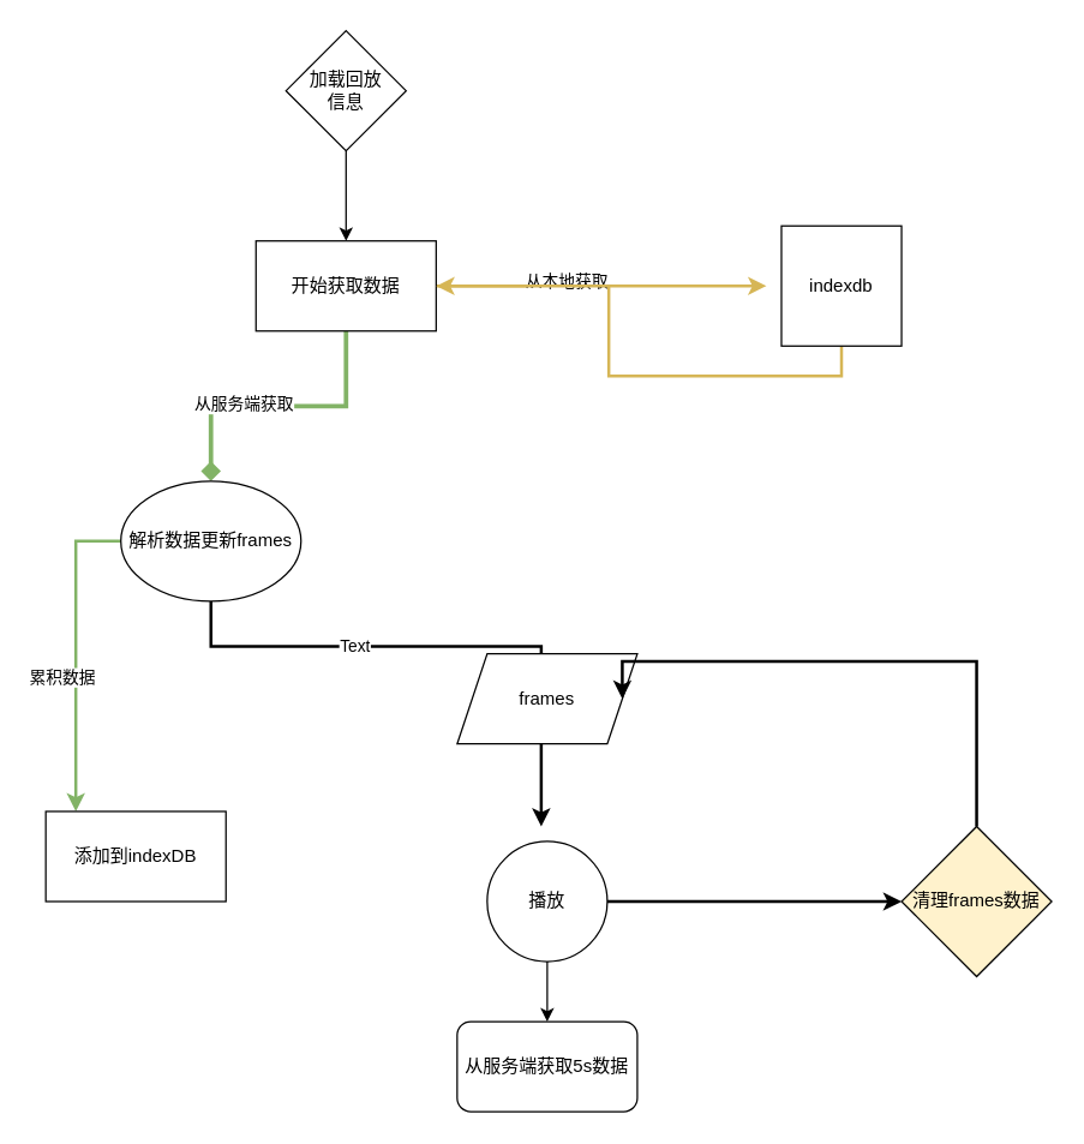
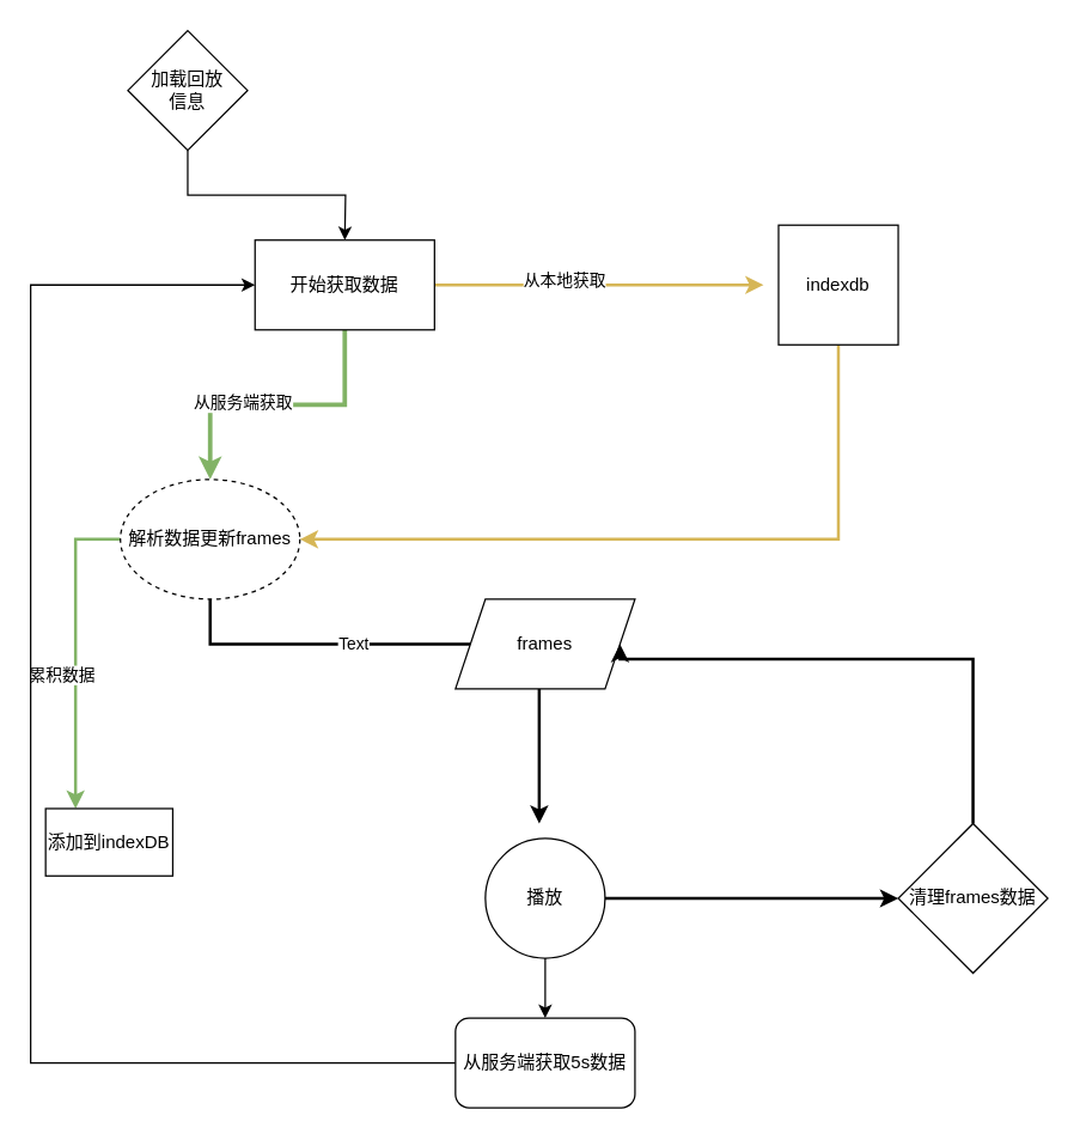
- <mxCell id="3" value="加载回放&lt;br&gt;信息" style="rhombus;whiteSpace=wrap;html=1;" vertex="1" parent="1"><mxGeometry x="190" y="20" width="80" height="80" as="geometry" /></mxCell>
+ <mxCell id="3" value="加载回放&lt;br&gt;信息" style="rhombus;whiteSpace=wrap;html=1;" vertex="1" parent="1"><mxGeometry x="85" y="20" width="80" height="80" as="geometry" /></mxCell>
- <mxCell id="15" style="edgeStyle=orthogonalEdgeStyle;rounded=0;orthogonalLoop=1;jettySize=auto;html=1;exitX=0.5;exitY=1;exitDx=0;exitDy=0;strokeWidth=2;fillColor=#fff2cc;strokeColor=#d6b656;" edge="1" parent="1" source="16" target="8"><mxGeometry relative="1" as="geometry" /></mxCell>
+ <mxCell id="15" style="edgeStyle=orthogonalEdgeStyle;rounded=0;orthogonalLoop=1;jettySize=auto;html=1;exitX=0.5;exitY=1;exitDx=0;exitDy=0;entryX=1;entryY=0.5;entryDx=0;entryDy=0;strokeWidth=2;fillColor=#fff2cc;strokeColor=#d6b656;" edge="1" parent="1" source="16" target="13"><mxGeometry relative="1" as="geometry" /></mxCell>
- <mxCell id="4" style="edgeStyle=orthogonalEdgeStyle;rounded=0;orthogonalLoop=1;jettySize=auto;html=1;exitX=0.5;exitY=1;exitDx=0;exitDy=0;fillColor=#d5e8d4;strokeColor=#82b366;strokeWidth=3;endArrow=diamond;" edge="1" parent="1" source="8" target="13"><mxGeometry relative="1" as="geometry"><mxPoint x="230" y="280" as="targetPoint" /></mxGeometry></mxCell>
+ <mxCell id="4" style="edgeStyle=orthogonalEdgeStyle;rounded=0;orthogonalLoop=1;jettySize=auto;html=1;exitX=0.5;exitY=1;exitDx=0;exitDy=0;fillColor=#d5e8d4;strokeColor=#82b366;strokeWidth=3;" edge="1" parent="1" source="8" target="13"><mxGeometry relative="1" as="geometry"><mxPoint x="230" y="280" as="targetPoint" /></mxGeometry></mxCell>
- <mxCell id="13" value="解析数据更新frames" style="ellipse;whiteSpace=wrap;html=1;" vertex="1" parent="1"><mxGeometry x="80" y="320" width="120" height="80" as="geometry" /></mxCell>
+ <mxCell id="13" value="解析数据更新frames" style="ellipse;whiteSpace=wrap;html=1;dashed=1;" vertex="1" parent="1"><mxGeometry x="80" y="320" width="120" height="80" as="geometry" /></mxCell>
- <mxCell id="22" value="frames" style="shape=parallelogram;perimeter=parallelogramPerimeter;whiteSpace=wrap;html=1;fixedSize=1;" vertex="1" parent="1"><mxGeometry x="304" y="435" width="120" height="60" as="geometry" /></mxCell>
+ <mxCell id="22" value="frames" style="shape=parallelogram;perimeter=parallelogramPerimeter;whiteSpace=wrap;html=1;fixedSize=1;" vertex="1" parent="1"><mxGeometry x="304" y="400" width="120" height="60" as="geometry" /></mxCell>
+ <mxCell id="20" style="edgeStyle=orthogonalEdgeStyle;rounded=0;orthogonalLoop=1;jettySize=auto;html=1;exitX=0;exitY=0.5;exitDx=0;exitDy=0;entryX=0;entryY=0.5;entryDx=0;entryDy=0;" edge="1" parent="1" source="21" target="8"><mxGeometry relative="1" as="geometry"><Array as="points"><mxPoint x="20" y="710" /><mxPoint x="20" y="190" /></Array></mxGeometry></mxCell>
- <mxCell id="14" value="添加到indexDB" style="rounded=0;whiteSpace=wrap;html=1;" vertex="1" parent="1"><mxGeometry x="30" y="540" width="120" height="60" as="geometry" /></mxCell>
+ <mxCell id="14" value="添加到indexDB" style="rounded=0;whiteSpace=wrap;html=1;" vertex="1" parent="1"><mxGeometry x="30" y="540" width="85" height="45" as="geometry" /></mxCell>
- <mxCell id="24" value="清理frames数据" style="rhombus;whiteSpace=wrap;html=1;fillColor=#fff2cc;" vertex="1" parent="1"><mxGeometry x="600" y="550" width="100" height="100" as="geometry" /></mxCell>
+ <mxCell id="24" value="清理frames数据" style="rhombus;whiteSpace=wrap;html=1;" vertex="1" parent="1"><mxGeometry x="600" y="550" width="100" height="100" as="geometry" /></mxCell>
